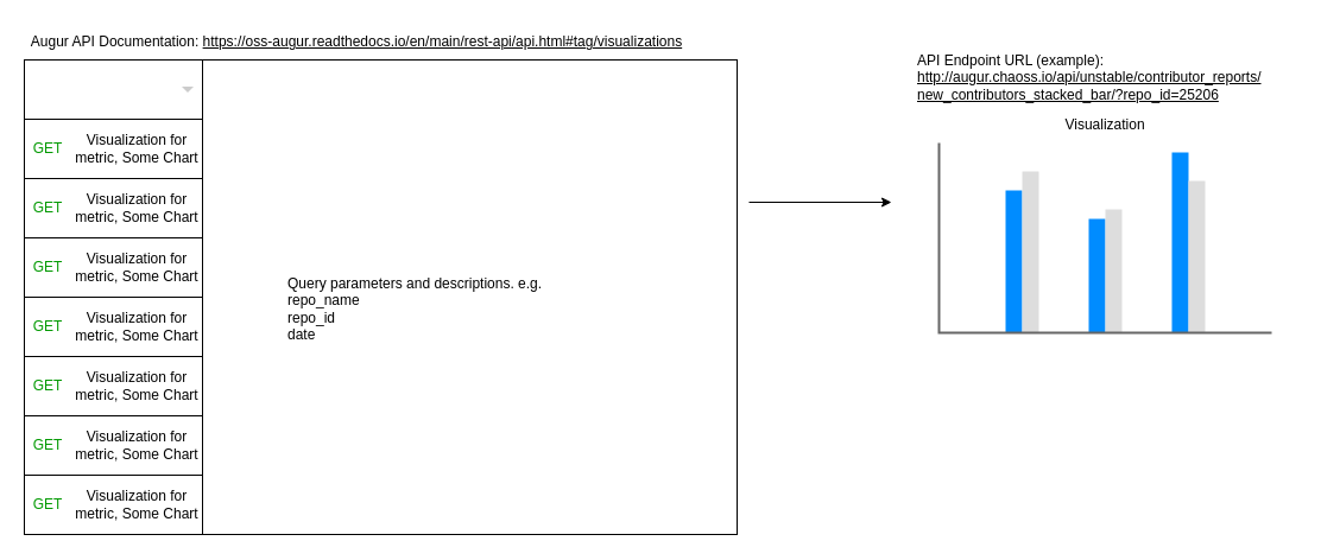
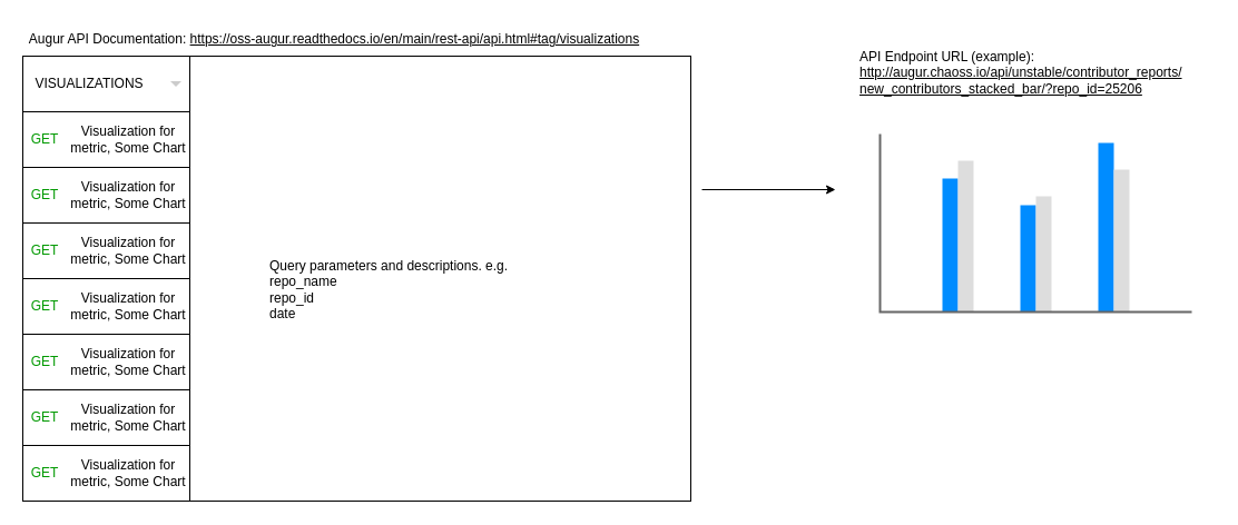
+ <mxCell id="11" value="VISUALIZATIONS" style="text;html=1;strokeColor=none;fillColor=none;align=center;verticalAlign=middle;whiteSpace=wrap;rounded=0;" parent="6" vertex="1"><mxGeometry x="10" y="40" width="100" height="30" as="geometry" /></mxCell>
- <mxCell id="5" value="Visualization" style="text;html=1;strokeColor=none;fillColor=none;align=center;verticalAlign=middle;whiteSpace=wrap;rounded=0;" parent="3" vertex="1"><mxGeometry x="100" width="80" height="30" as="geometry" /></mxCell>
